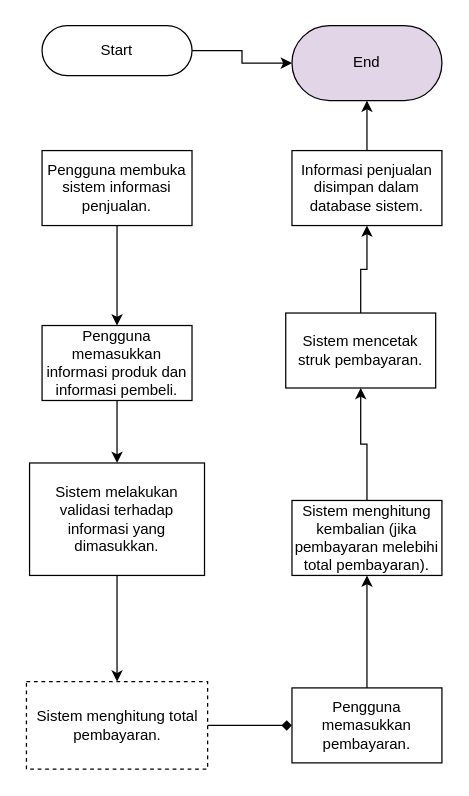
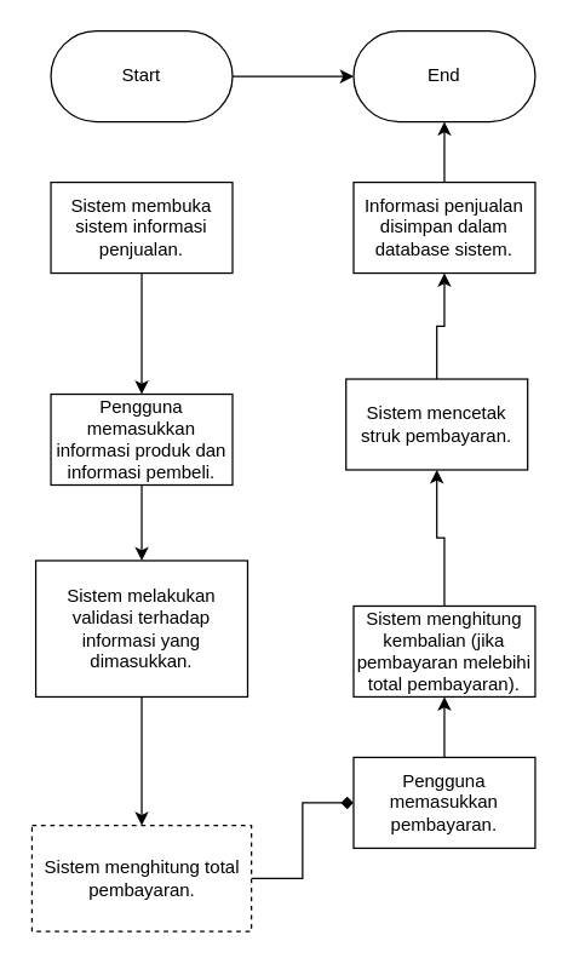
- <mxCell id="19" value="Start" style="rounded=1;whiteSpace=wrap;html=1;arcSize=50;" vertex="1" parent="1"><mxGeometry x="33" y="20" width="120" height="40" as="geometry" /></mxCell>
+ <mxCell id="19" value="Start" style="rounded=1;whiteSpace=wrap;html=1;arcSize=50;" vertex="1" parent="1"><mxGeometry x="33" y="20" width="120" height="60" as="geometry" /></mxCell>
- <mxCell id="20" value="End" style="rounded=1;whiteSpace=wrap;html=1;arcSize=50;fillColor=#e1d5e7;" vertex="1" parent="1"><mxGeometry x="233" y="20" width="120" height="60" as="geometry" /></mxCell>
+ <mxCell id="20" value="End" style="rounded=1;whiteSpace=wrap;html=1;arcSize=50;" vertex="1" parent="1"><mxGeometry x="233" y="20" width="120" height="60" as="geometry" /></mxCell>
- <mxCell id="3" value="Pengguna membuka sistem informasi penjualan." style="rounded=0;whiteSpace=wrap;html=1;" parent="1" vertex="1"><mxGeometry x="33" y="120" width="120" height="60" as="geometry" /></mxCell>
+ <mxCell id="3" value="Sistem membuka sistem informasi penjualan." style="rounded=0;whiteSpace=wrap;html=1;" parent="1" vertex="1"><mxGeometry x="33" y="120" width="120" height="60" as="geometry" /></mxCell>
- <mxCell id="11" value=" Pengguna memasukkan pembayaran." style="rounded=0;whiteSpace=wrap;html=1;" parent="1" vertex="1"><mxGeometry x="233" y="550" width="120" height="60" as="geometry" /></mxCell>
+ <mxCell id="11" value=" Pengguna memasukkan pembayaran." style="rounded=0;whiteSpace=wrap;html=1;" parent="1" vertex="1"><mxGeometry x="233" y="500" width="120" height="60" as="geometry" /></mxCell>
